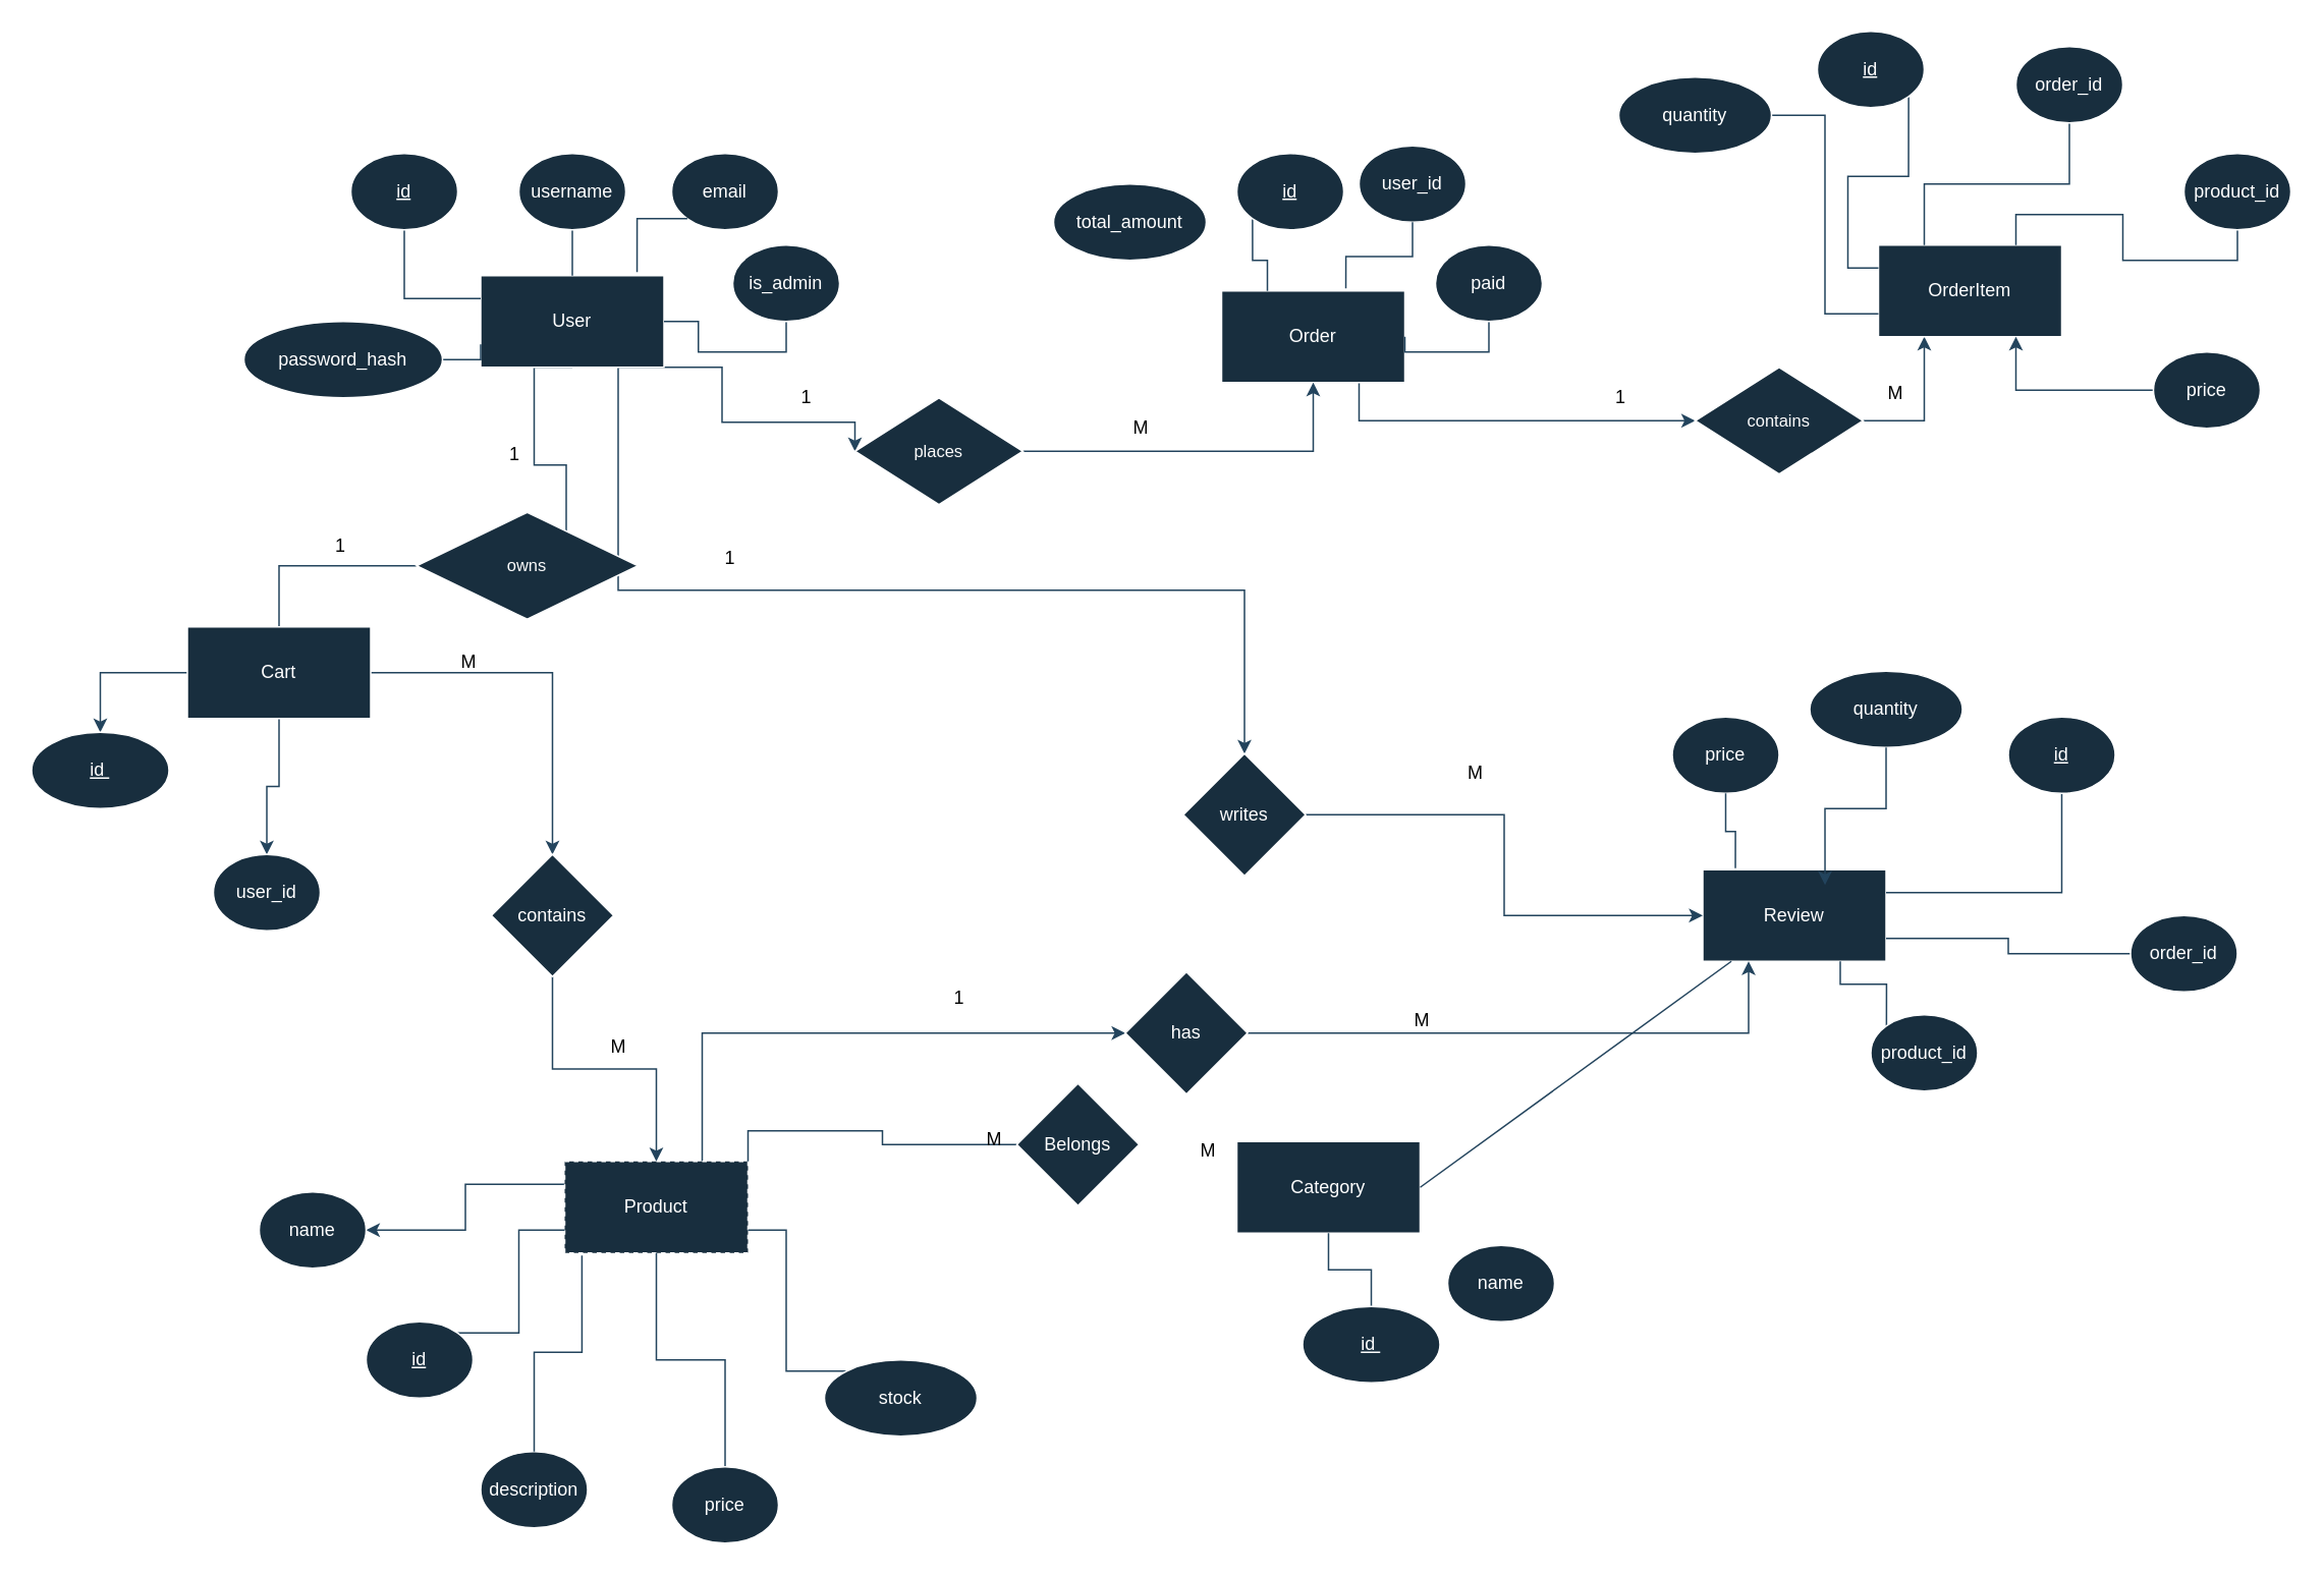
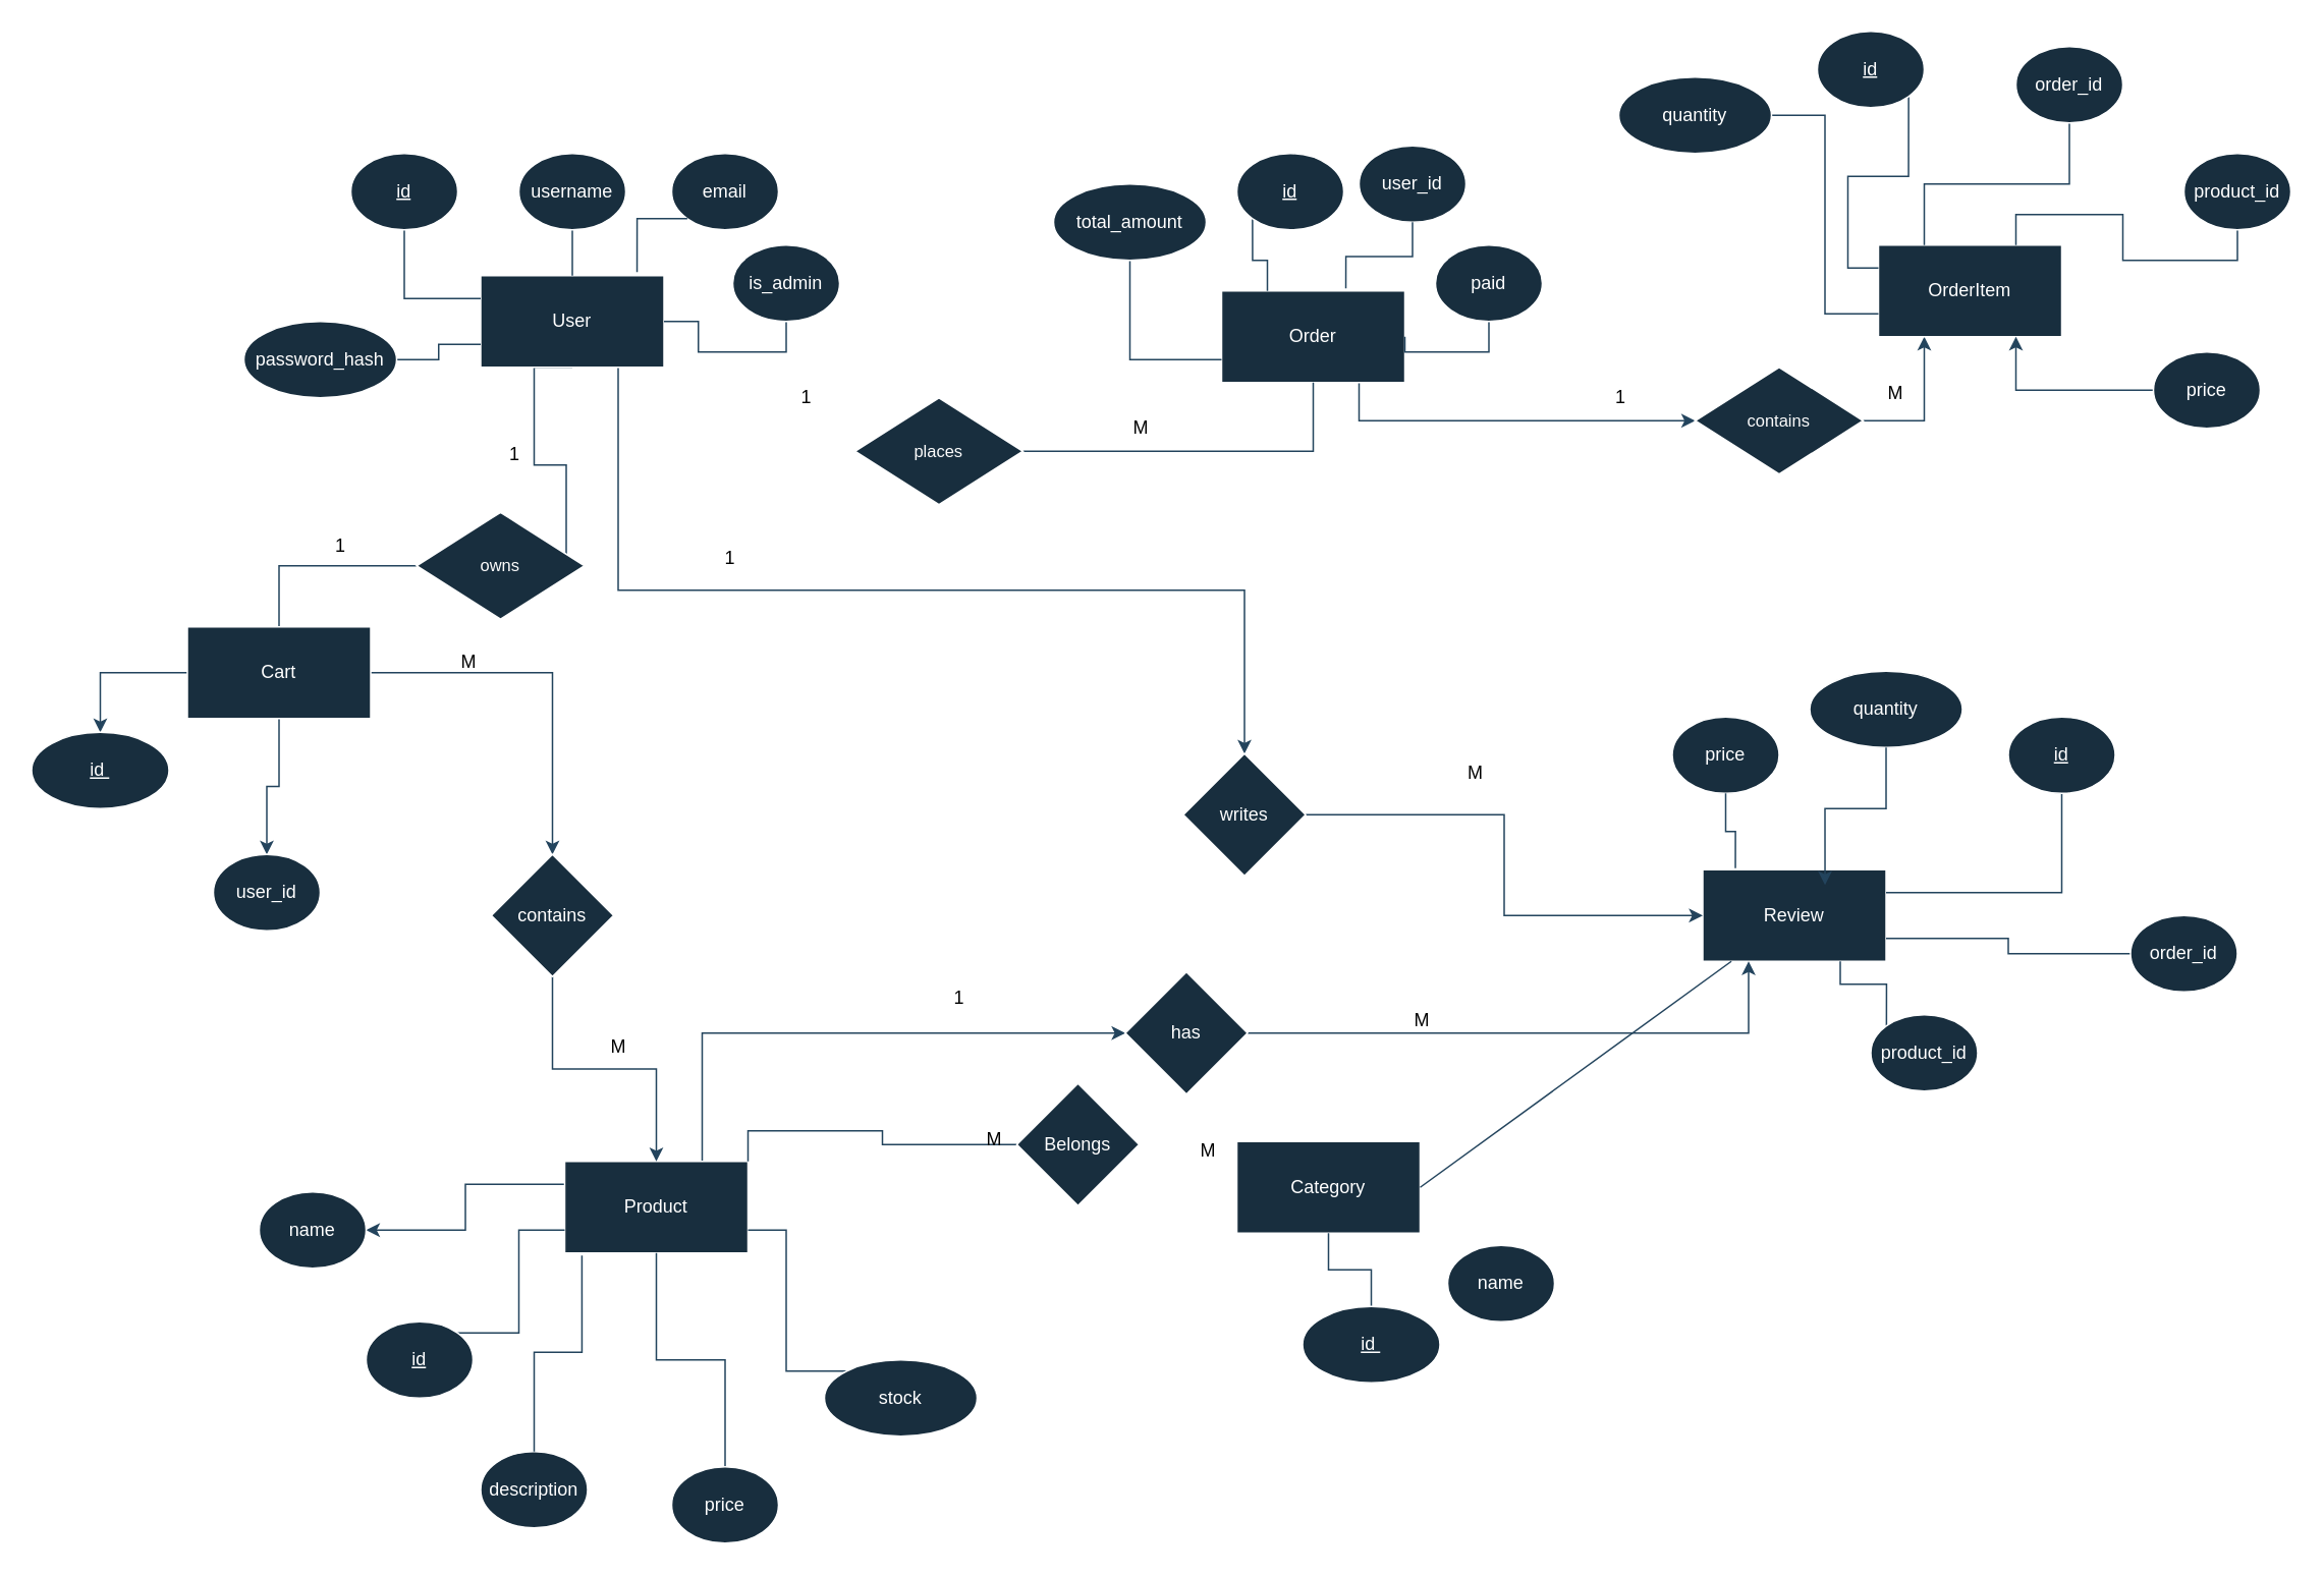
+ <mxCell id="32" style="edgeStyle=orthogonalEdgeStyle;rounded=0;orthogonalLoop=1;jettySize=auto;html=1;exitX=0.5;exitY=1;exitDx=0;exitDy=0;entryX=0;entryY=0.75;entryDx=0;entryDy=0;labelBackgroundColor=none;strokeColor=#23445D;fontColor=default;endArrow=none;endFill=0;" edge="1" parent="1" source="33" target="19"><mxGeometry relative="1" as="geometry" /></mxCell>
- <mxCell id="27" value="password_hash" style="ellipse;whiteSpace=wrap;html=1;labelBackgroundColor=none;fillColor=#182E3E;strokeColor=#FFFFFF;fontColor=#FFFFFF;rounded=0;" vertex="1" parent="1"><mxGeometry x="159" y="210" width="130" height="50" as="geometry" /></mxCell>
+ <mxCell id="27" value="password_hash" style="ellipse;whiteSpace=wrap;html=1;labelBackgroundColor=none;fillColor=#182E3E;strokeColor=#FFFFFF;fontColor=#FFFFFF;rounded=0;" vertex="1" parent="1"><mxGeometry x="159" y="210" width="100" height="50" as="geometry" /></mxCell>
- <mxCell id="73" style="edgeStyle=orthogonalEdgeStyle;rounded=0;orthogonalLoop=1;jettySize=auto;html=1;exitX=1;exitY=0.5;exitDx=0;exitDy=0;entryX=0.5;entryY=1;entryDx=0;entryDy=0;strokeColor=#23445D;" edge="1" parent="1" source="74" target="19"><mxGeometry relative="1" as="geometry" /></mxCell>
+ <mxCell id="73" style="edgeStyle=orthogonalEdgeStyle;rounded=0;orthogonalLoop=1;jettySize=auto;html=1;exitX=1;exitY=0.5;exitDx=0;exitDy=0;entryX=0.5;entryY=1;entryDx=0;entryDy=0;strokeColor=#23445D;endArrow=none;" edge="1" parent="1" source="74" target="19"><mxGeometry relative="1" as="geometry" /></mxCell>
- <mxCell id="2" style="edgeStyle=orthogonalEdgeStyle;rounded=0;orthogonalLoop=1;jettySize=auto;html=1;exitX=0.75;exitY=1;exitDx=0;exitDy=0;entryX=0;entryY=0.5;entryDx=0;entryDy=0;strokeColor=#23445D;" edge="1" parent="1" source="5" target="74"><mxGeometry relative="1" as="geometry"><Array as="points"><mxPoint x="472" y="240" /><mxPoint x="472" y="276" /><mxPoint x="559" y="276" /></Array></mxGeometry></mxCell>
- <mxCell id="76" value="&lt;font color=&quot;#fcfcfc&quot;&gt;owns&lt;/font&gt;" style="rhombus;whiteSpace=wrap;html=1;rounded=0;strokeColor=#FFFFFF;fontFamily=Helvetica;fontSize=11;fontColor=#FFFFFF;labelBackgroundColor=none;fillColor=#182E3E;" vertex="1" parent="1"><mxGeometry x="272" y="335" width="145" height="70" as="geometry" /></mxCell>
+ <mxCell id="76" value="&lt;font color=&quot;#fcfcfc&quot;&gt;owns&lt;/font&gt;" style="rhombus;whiteSpace=wrap;html=1;rounded=0;strokeColor=#FFFFFF;fontFamily=Helvetica;fontSize=11;fontColor=#FFFFFF;labelBackgroundColor=none;fillColor=#182E3E;" vertex="1" parent="1"><mxGeometry x="272" y="335" width="110" height="70" as="geometry" /></mxCell>
- <mxCell id="16" value="Product" style="rounded=0;whiteSpace=wrap;html=1;labelBackgroundColor=none;fillColor=#182E3E;strokeColor=#FFFFFF;fontColor=#FFFFFF;dashed=1;" vertex="1" parent="1"><mxGeometry x="369" y="760" width="120" height="60" as="geometry" /></mxCell>
+ <mxCell id="16" value="Product" style="rounded=0;whiteSpace=wrap;html=1;labelBackgroundColor=none;fillColor=#182E3E;strokeColor=#FFFFFF;fontColor=#FFFFFF;" vertex="1" parent="1"><mxGeometry x="369" y="760" width="120" height="60" as="geometry" /></mxCell>
